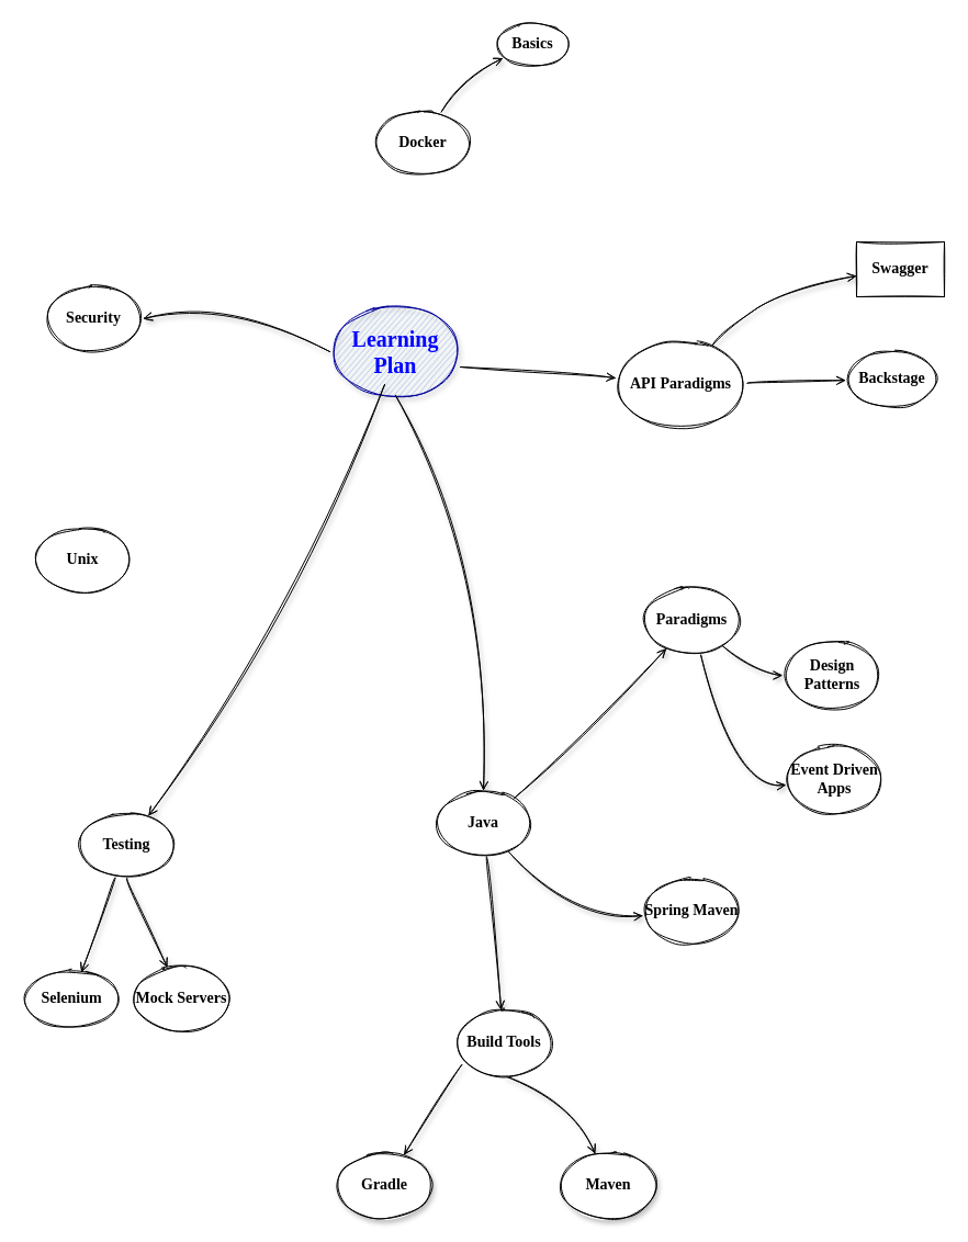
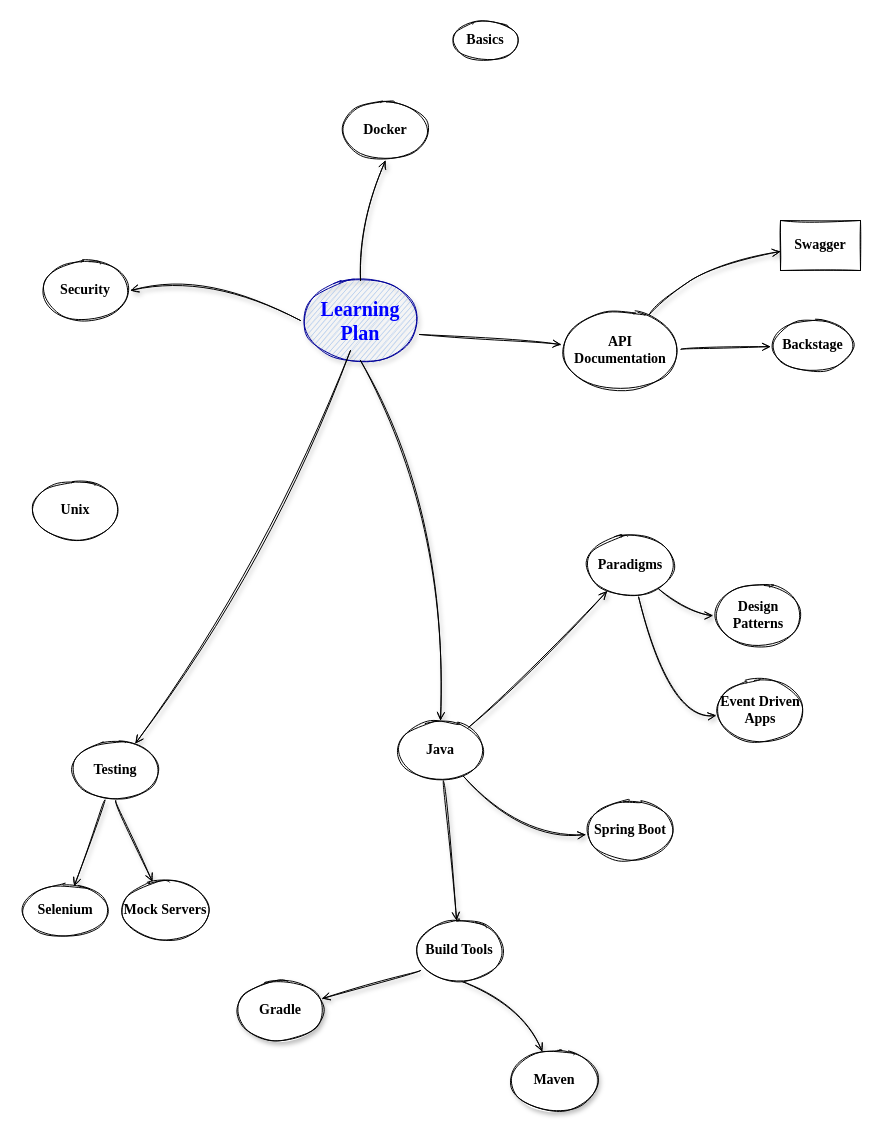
- <mxCell id="3" value="" style="sketch=1;orthogonalLoop=1;jettySize=auto;html=1;fontSize=14;fontColor=#0000FF;endArrow=open;endFill=0;curved=1;shadow=1;" edge="1" parent="1" source="4" target="6"><mxGeometry relative="1" as="geometry"><Array as="points"><mxPoint x="420" y="70" /></Array></mxGeometry></mxCell>
+ <mxCell id="5" value="" style="endArrow=open;html=1;fontSize=14;fontColor=#0000FF;exitX=0.5;exitY=0;exitDx=0;exitDy=0;sketch=1;entryX=0.5;entryY=1;entryDx=0;entryDy=0;curved=1;endFill=0;shadow=1;" edge="1" parent="1" source="2" target="4"><mxGeometry width="50" height="50" relative="1" as="geometry"><mxPoint x="530" y="470" as="sourcePoint" /><mxPoint x="580" y="420" as="targetPoint" /><Array as="points"><mxPoint x="360" y="220" /></Array></mxGeometry></mxCell>
- <mxCell id="29" value="API Paradigms" style="ellipse;whiteSpace=wrap;html=1;rounded=0;shadow=0;comic=0;labelBackgroundColor=none;strokeWidth=1;fontFamily=Comic Sans MS;fontSize=14;align=center;sketch=1;fontStyle=1" vertex="1" parent="1"><mxGeometry x="560" y="310" width="120" height="80" as="geometry" /></mxCell>
+ <mxCell id="29" value="API Documentation" style="ellipse;whiteSpace=wrap;html=1;rounded=0;shadow=0;comic=0;labelBackgroundColor=none;strokeWidth=1;fontFamily=Comic Sans MS;fontSize=14;align=center;sketch=1;fontStyle=1" vertex="1" parent="1"><mxGeometry x="560" y="310" width="120" height="80" as="geometry" /></mxCell>
- <mxCell id="33" value="Spring Maven" style="ellipse;whiteSpace=wrap;html=1;rounded=0;shadow=0;comic=0;labelBackgroundColor=none;strokeWidth=1;fontFamily=Comic Sans MS;fontSize=14;align=center;sketch=1;fontStyle=1" vertex="1" parent="1"><mxGeometry x="585" y="800" width="90" height="60" as="geometry" /></mxCell>
+ <mxCell id="33" value="Spring Boot" style="ellipse;whiteSpace=wrap;html=1;rounded=0;shadow=0;comic=0;labelBackgroundColor=none;strokeWidth=1;fontFamily=Comic Sans MS;fontSize=14;align=center;sketch=1;fontStyle=1" vertex="1" parent="1"><mxGeometry x="585" y="800" width="90" height="60" as="geometry" /></mxCell>
- <mxCell id="20" value="Gradle" style="ellipse;whiteSpace=wrap;html=1;rounded=0;shadow=1;comic=0;labelBackgroundColor=none;strokeWidth=1;fontFamily=Comic Sans MS;fontSize=14;align=center;sketch=1;fontStyle=1" vertex="1" parent="1"><mxGeometry x="305" y="1050" width="90" height="60" as="geometry" /></mxCell>
+ <mxCell id="20" value="Gradle" style="ellipse;whiteSpace=wrap;html=1;rounded=0;shadow=1;comic=0;labelBackgroundColor=none;strokeWidth=1;fontFamily=Comic Sans MS;fontSize=14;align=center;sketch=1;fontStyle=1" vertex="1" parent="1"><mxGeometry x="235" y="980" width="90" height="60" as="geometry" /></mxCell>
